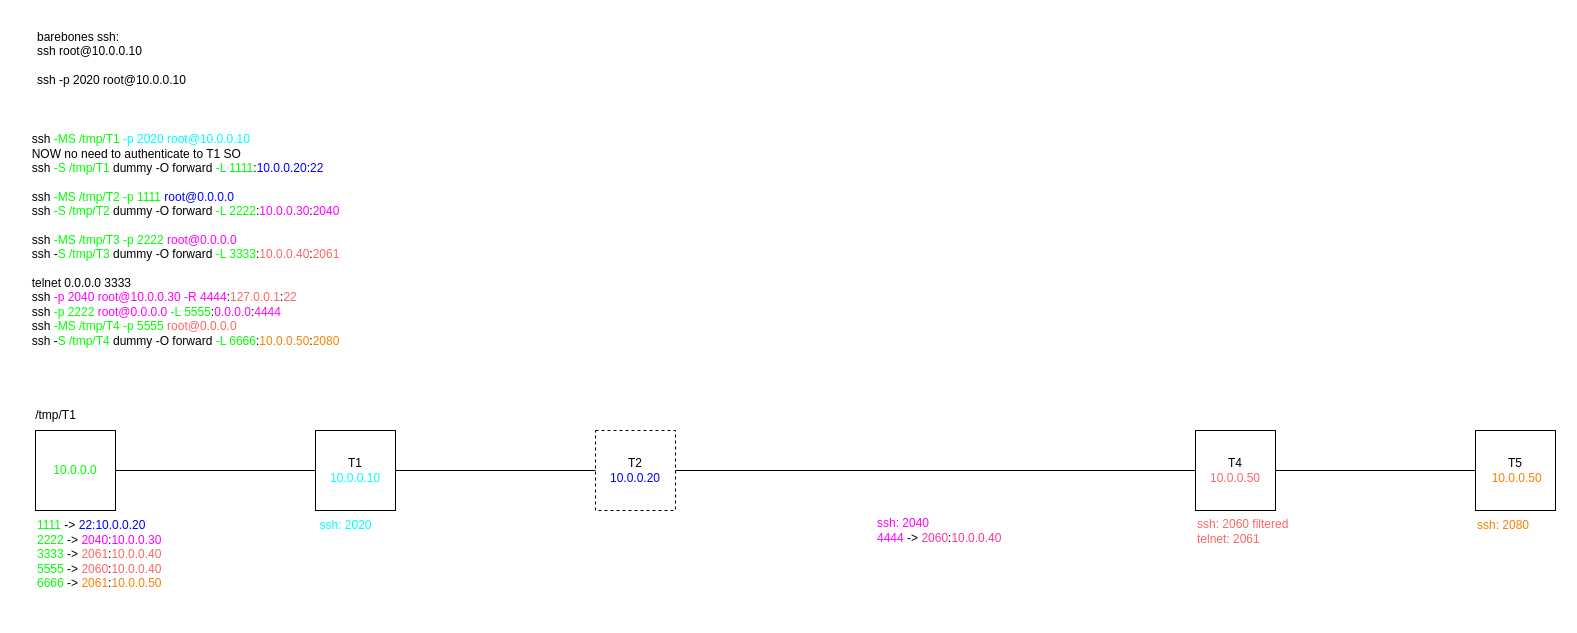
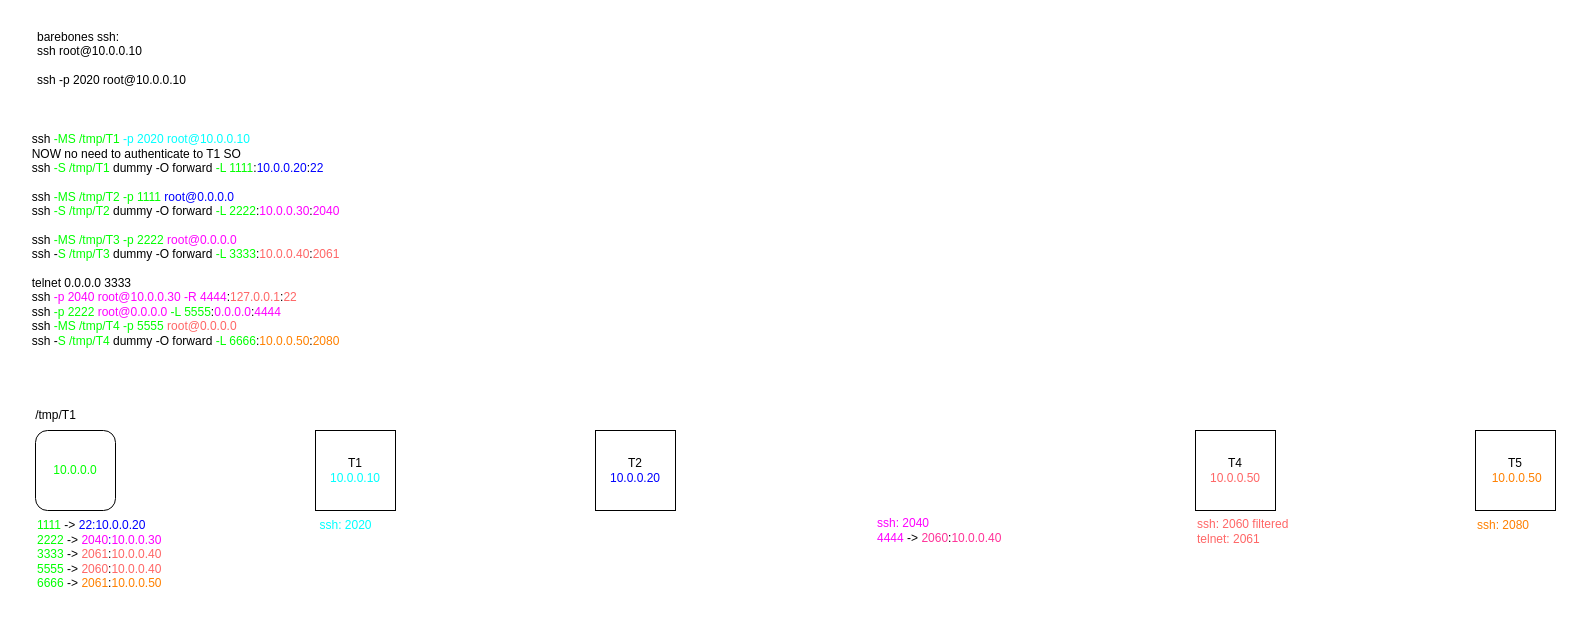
- <mxCell id="6" value="&lt;font color=&quot;#00ff00&quot;&gt;10.0.0.0&lt;/font&gt;" style="whiteSpace=wrap;html=1;aspect=fixed;" vertex="1" parent="1"><mxGeometry x="35" y="430" width="80" height="80" as="geometry" /></mxCell>
+ <mxCell id="6" value="&lt;font color=&quot;#00ff00&quot;&gt;10.0.0.0&lt;/font&gt;" style="whiteSpace=wrap;html=1;aspect=fixed;rounded=1;" vertex="1" parent="1"><mxGeometry x="35" y="430" width="80" height="80" as="geometry" /></mxCell>
- <mxCell id="4" value="T2&lt;br&gt;&lt;font color=&quot;#0000ff&quot;&gt;10.0.0.20&lt;/font&gt;" style="whiteSpace=wrap;html=1;aspect=fixed;dashed=1;" vertex="1" parent="1"><mxGeometry x="595" y="430" width="80" height="80" as="geometry" /></mxCell>
+ <mxCell id="4" value="T2&lt;br&gt;&lt;font color=&quot;#0000ff&quot;&gt;10.0.0.20&lt;/font&gt;" style="whiteSpace=wrap;html=1;aspect=fixed;" vertex="1" parent="1"><mxGeometry x="595" y="430" width="80" height="80" as="geometry" /></mxCell>
- <mxCell id="2" value="" style="endArrow=none;html=1;rounded=0;exitX=0;exitY=0.5;exitDx=0;exitDy=0;entryX=1;entryY=0.5;entryDx=0;entryDy=0;" edge="1" parent="1" source="6" target="13"><mxGeometry width="50" height="50" relative="1" as="geometry"><mxPoint x="255" y="440" as="sourcePoint" /><mxPoint x="1578.077" y="470" as="targetPoint" /></mxGeometry></mxCell>
